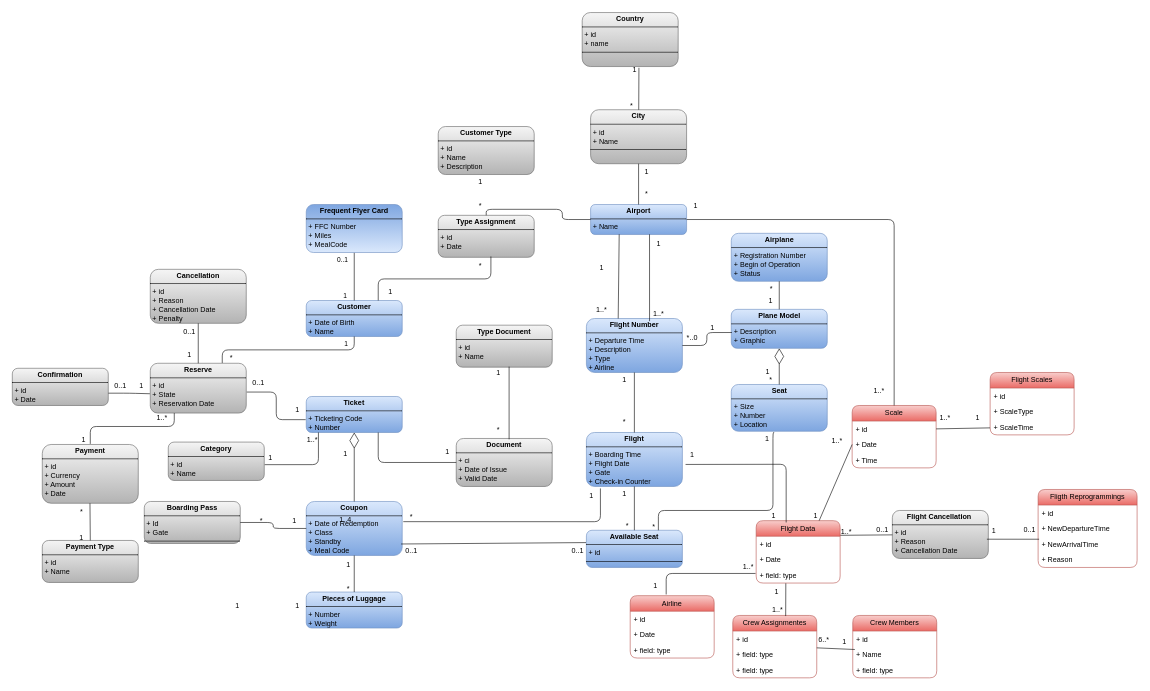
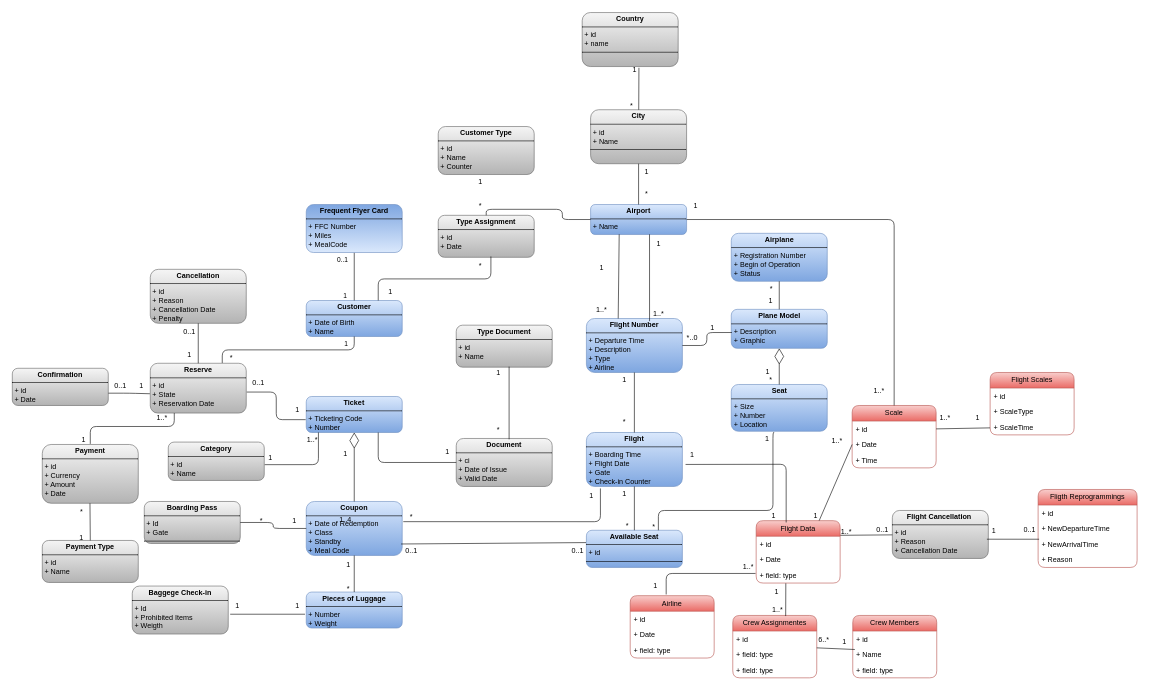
- <mxCell id="93" value="&lt;p style=&quot;margin:0px;margin-top:4px;text-align:center;&quot;&gt;&lt;b&gt;Customer Type&lt;/b&gt;&lt;/p&gt;&lt;hr size=&quot;1&quot; style=&quot;border-style:solid;&quot;&gt;&lt;p style=&quot;margin:0px;margin-left:4px;&quot;&gt;+ id&amp;nbsp;&lt;/p&gt;&lt;p style=&quot;margin:0px;margin-left:4px;&quot;&gt;+ Name&amp;nbsp;&lt;/p&gt;&lt;p style=&quot;margin:0px;margin-left:4px;&quot;&gt;+ Description&lt;/p&gt;" style="verticalAlign=top;align=left;overflow=fill;html=1;whiteSpace=wrap;fillColor=#f5f5f5;rounded=1;gradientColor=#b3b3b3;strokeColor=#666666;" parent="1" vertex="1"><mxGeometry x="730" y="210" width="160" height="80" as="geometry" /></mxCell>
+ <mxCell id="93" value="&lt;p style=&quot;margin:0px;margin-top:4px;text-align:center;&quot;&gt;&lt;b&gt;Customer Type&lt;/b&gt;&lt;/p&gt;&lt;hr size=&quot;1&quot; style=&quot;border-style:solid;&quot;&gt;&lt;p style=&quot;margin:0px;margin-left:4px;&quot;&gt;+ id&amp;nbsp;&lt;/p&gt;&lt;p style=&quot;margin:0px;margin-left:4px;&quot;&gt;+ Name&amp;nbsp;&lt;/p&gt;&lt;p style=&quot;margin:0px;margin-left:4px;&quot;&gt;+ Counter&lt;/p&gt;" style="verticalAlign=top;align=left;overflow=fill;html=1;whiteSpace=wrap;fillColor=#f5f5f5;rounded=1;gradientColor=#b3b3b3;strokeColor=#666666;" parent="1" vertex="1"><mxGeometry x="730" y="210" width="160" height="80" as="geometry" /></mxCell>
+ <mxCell id="55" value="&lt;p style=&quot;margin:0px;margin-top:4px;text-align:center;&quot;&gt;&lt;b&gt;Baggege Check-in&lt;/b&gt;&lt;/p&gt;&lt;hr size=&quot;1&quot; style=&quot;border-style:solid;&quot;&gt;&lt;p style=&quot;margin:0px;margin-left:4px;&quot;&gt;+ Id&lt;/p&gt;&lt;p style=&quot;margin:0px;margin-left:4px;&quot;&gt;+ Prohibited Items&lt;/p&gt;&lt;p style=&quot;margin:0px;margin-left:4px;&quot;&gt;+ Weigth&lt;/p&gt;&lt;hr size=&quot;1&quot; style=&quot;border-style:solid;&quot;&gt;&lt;p style=&quot;margin:0px;margin-left:4px;&quot;&gt;&lt;br&gt;&lt;/p&gt;&lt;p style=&quot;margin:0px;margin-left:4px;&quot;&gt;&lt;br&gt;&lt;/p&gt;" style="verticalAlign=top;align=left;overflow=fill;html=1;whiteSpace=wrap;fillColor=#f5f5f5;rounded=1;gradientColor=#b3b3b3;strokeColor=#666666;" parent="1" vertex="1"><mxGeometry x="220" y="976" width="160" height="80" as="geometry" /></mxCell>
+ <mxCell id="57" value="" style="endArrow=none;html=1;edgeStyle=orthogonalEdgeStyle;rounded=1;exitX=1.02;exitY=0.587;exitDx=0;exitDy=0;exitPerimeter=0;entryX=-0.013;entryY=0.616;entryDx=0;entryDy=0;entryPerimeter=0;" parent="1" source="55" target="6" edge="1"><mxGeometry relative="1" as="geometry"><mxPoint x="340" y="966" as="sourcePoint" /><mxPoint x="500" y="966" as="targetPoint" /></mxGeometry></mxCell>
